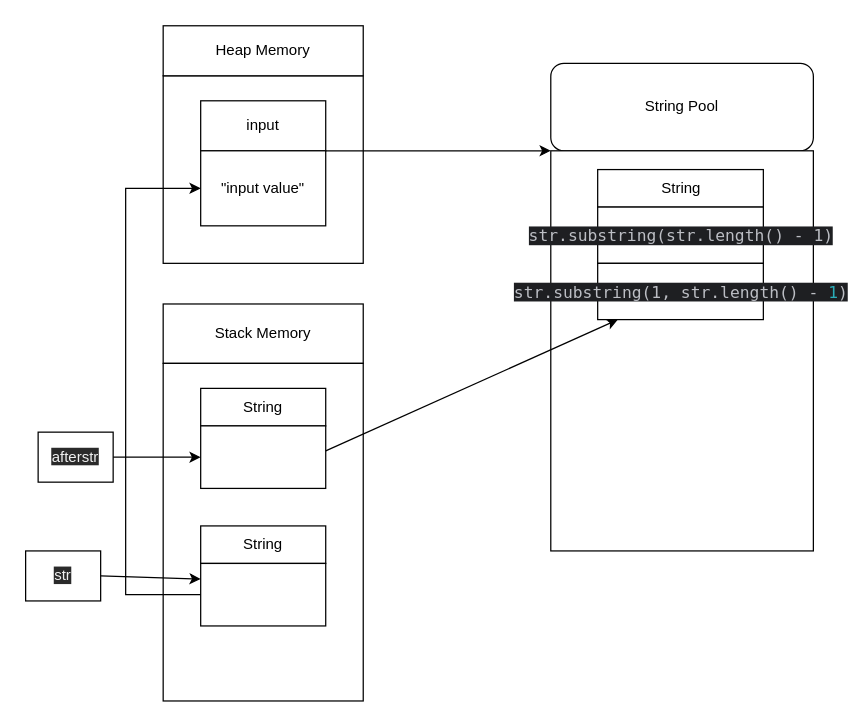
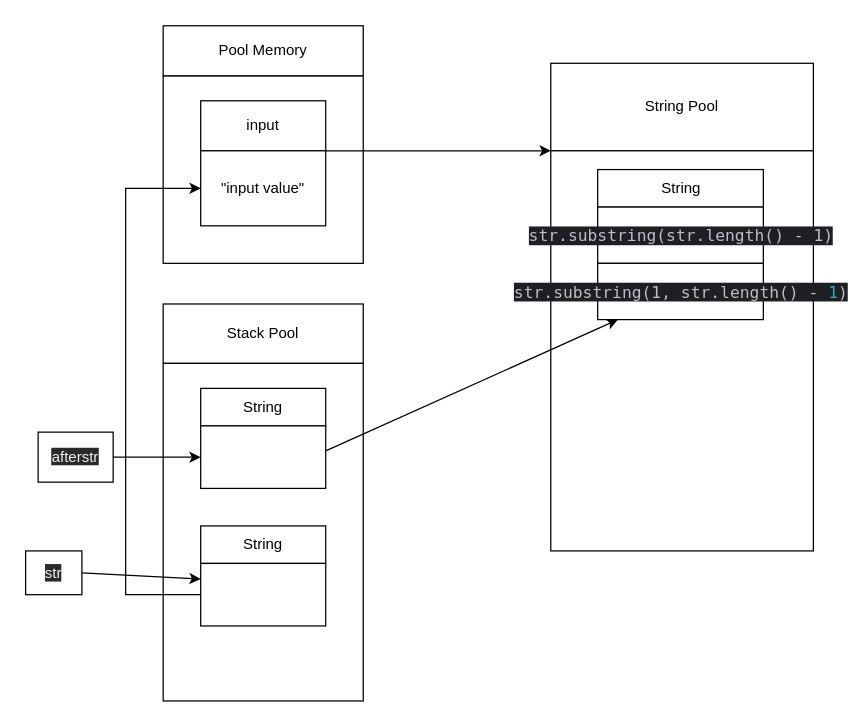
- <mxCell id="8" value="Heap Memory" style="rounded=0;whiteSpace=wrap;html=1;" parent="1" vertex="1"><mxGeometry x="130" y="20" width="160" height="40" as="geometry" /></mxCell>
+ <mxCell id="8" value="Pool Memory" style="rounded=0;whiteSpace=wrap;html=1;" parent="1" vertex="1"><mxGeometry x="130" y="20" width="160" height="40" as="geometry" /></mxCell>
- <mxCell id="3" value="String Pool" style="whiteSpace=wrap;html=1;rounded=1;" parent="1" vertex="1"><mxGeometry x="440" y="50" width="210" height="70" as="geometry" /></mxCell>
+ <mxCell id="3" value="String Pool" style="rounded=0;whiteSpace=wrap;html=1;" parent="1" vertex="1"><mxGeometry x="440" y="50" width="210" height="70" as="geometry" /></mxCell>
- <mxCell id="12" value="Stack Memory" style="rounded=0;whiteSpace=wrap;html=1;" parent="1" vertex="1"><mxGeometry x="130" y="242.5" width="160" height="47.5" as="geometry" /></mxCell>
+ <mxCell id="12" value="Stack Pool" style="rounded=0;whiteSpace=wrap;html=1;" parent="1" vertex="1"><mxGeometry x="130" y="242.5" width="160" height="47.5" as="geometry" /></mxCell>
- <mxCell id="22" value="&lt;span style=&quot;color: rgb(240, 240, 240); font-family: Helvetica; font-size: 12px; font-style: normal; font-variant-ligatures: normal; font-variant-caps: normal; font-weight: 400; letter-spacing: normal; orphans: 2; text-align: center; text-indent: 0px; text-transform: none; widows: 2; word-spacing: 0px; -webkit-text-stroke-width: 0px; background-color: rgb(42, 42, 42); text-decoration-thickness: initial; text-decoration-style: initial; text-decoration-color: initial; float: none; display: inline !important;&quot;&gt;str&lt;/span&gt;" style="rounded=0;whiteSpace=wrap;html=1;" vertex="1" parent="1"><mxGeometry x="20" y="440" width="60" height="40" as="geometry" /></mxCell>
+ <mxCell id="22" value="&lt;span style=&quot;color: rgb(240, 240, 240); font-family: Helvetica; font-size: 12px; font-style: normal; font-variant-ligatures: normal; font-variant-caps: normal; font-weight: 400; letter-spacing: normal; orphans: 2; text-align: center; text-indent: 0px; text-transform: none; widows: 2; word-spacing: 0px; -webkit-text-stroke-width: 0px; background-color: rgb(42, 42, 42); text-decoration-thickness: initial; text-decoration-style: initial; text-decoration-color: initial; float: none; display: inline !important;&quot;&gt;str&lt;/span&gt;" style="rounded=0;whiteSpace=wrap;html=1;" vertex="1" parent="1"><mxGeometry x="20" y="440" width="45" height="35" as="geometry" /></mxCell>
